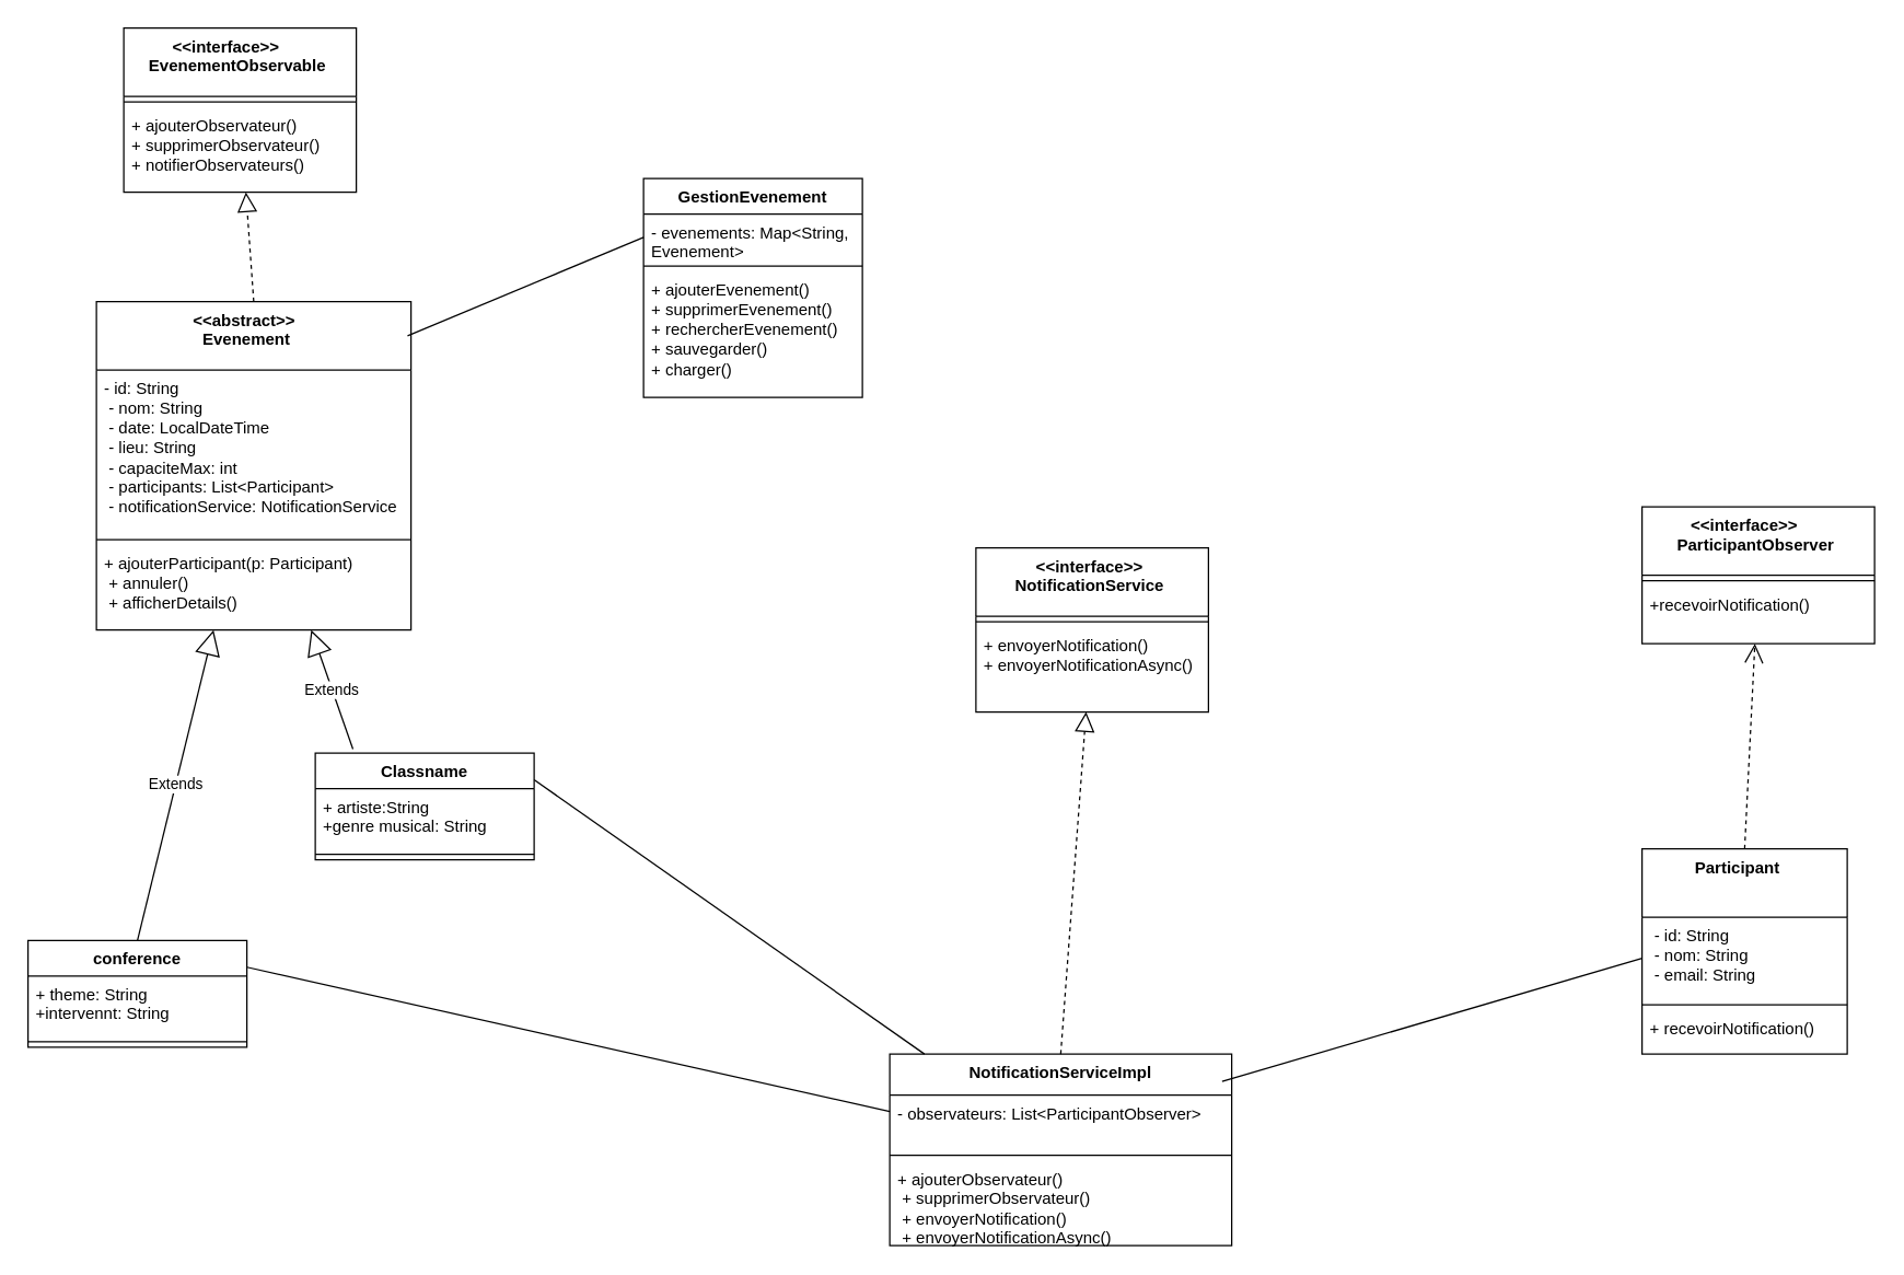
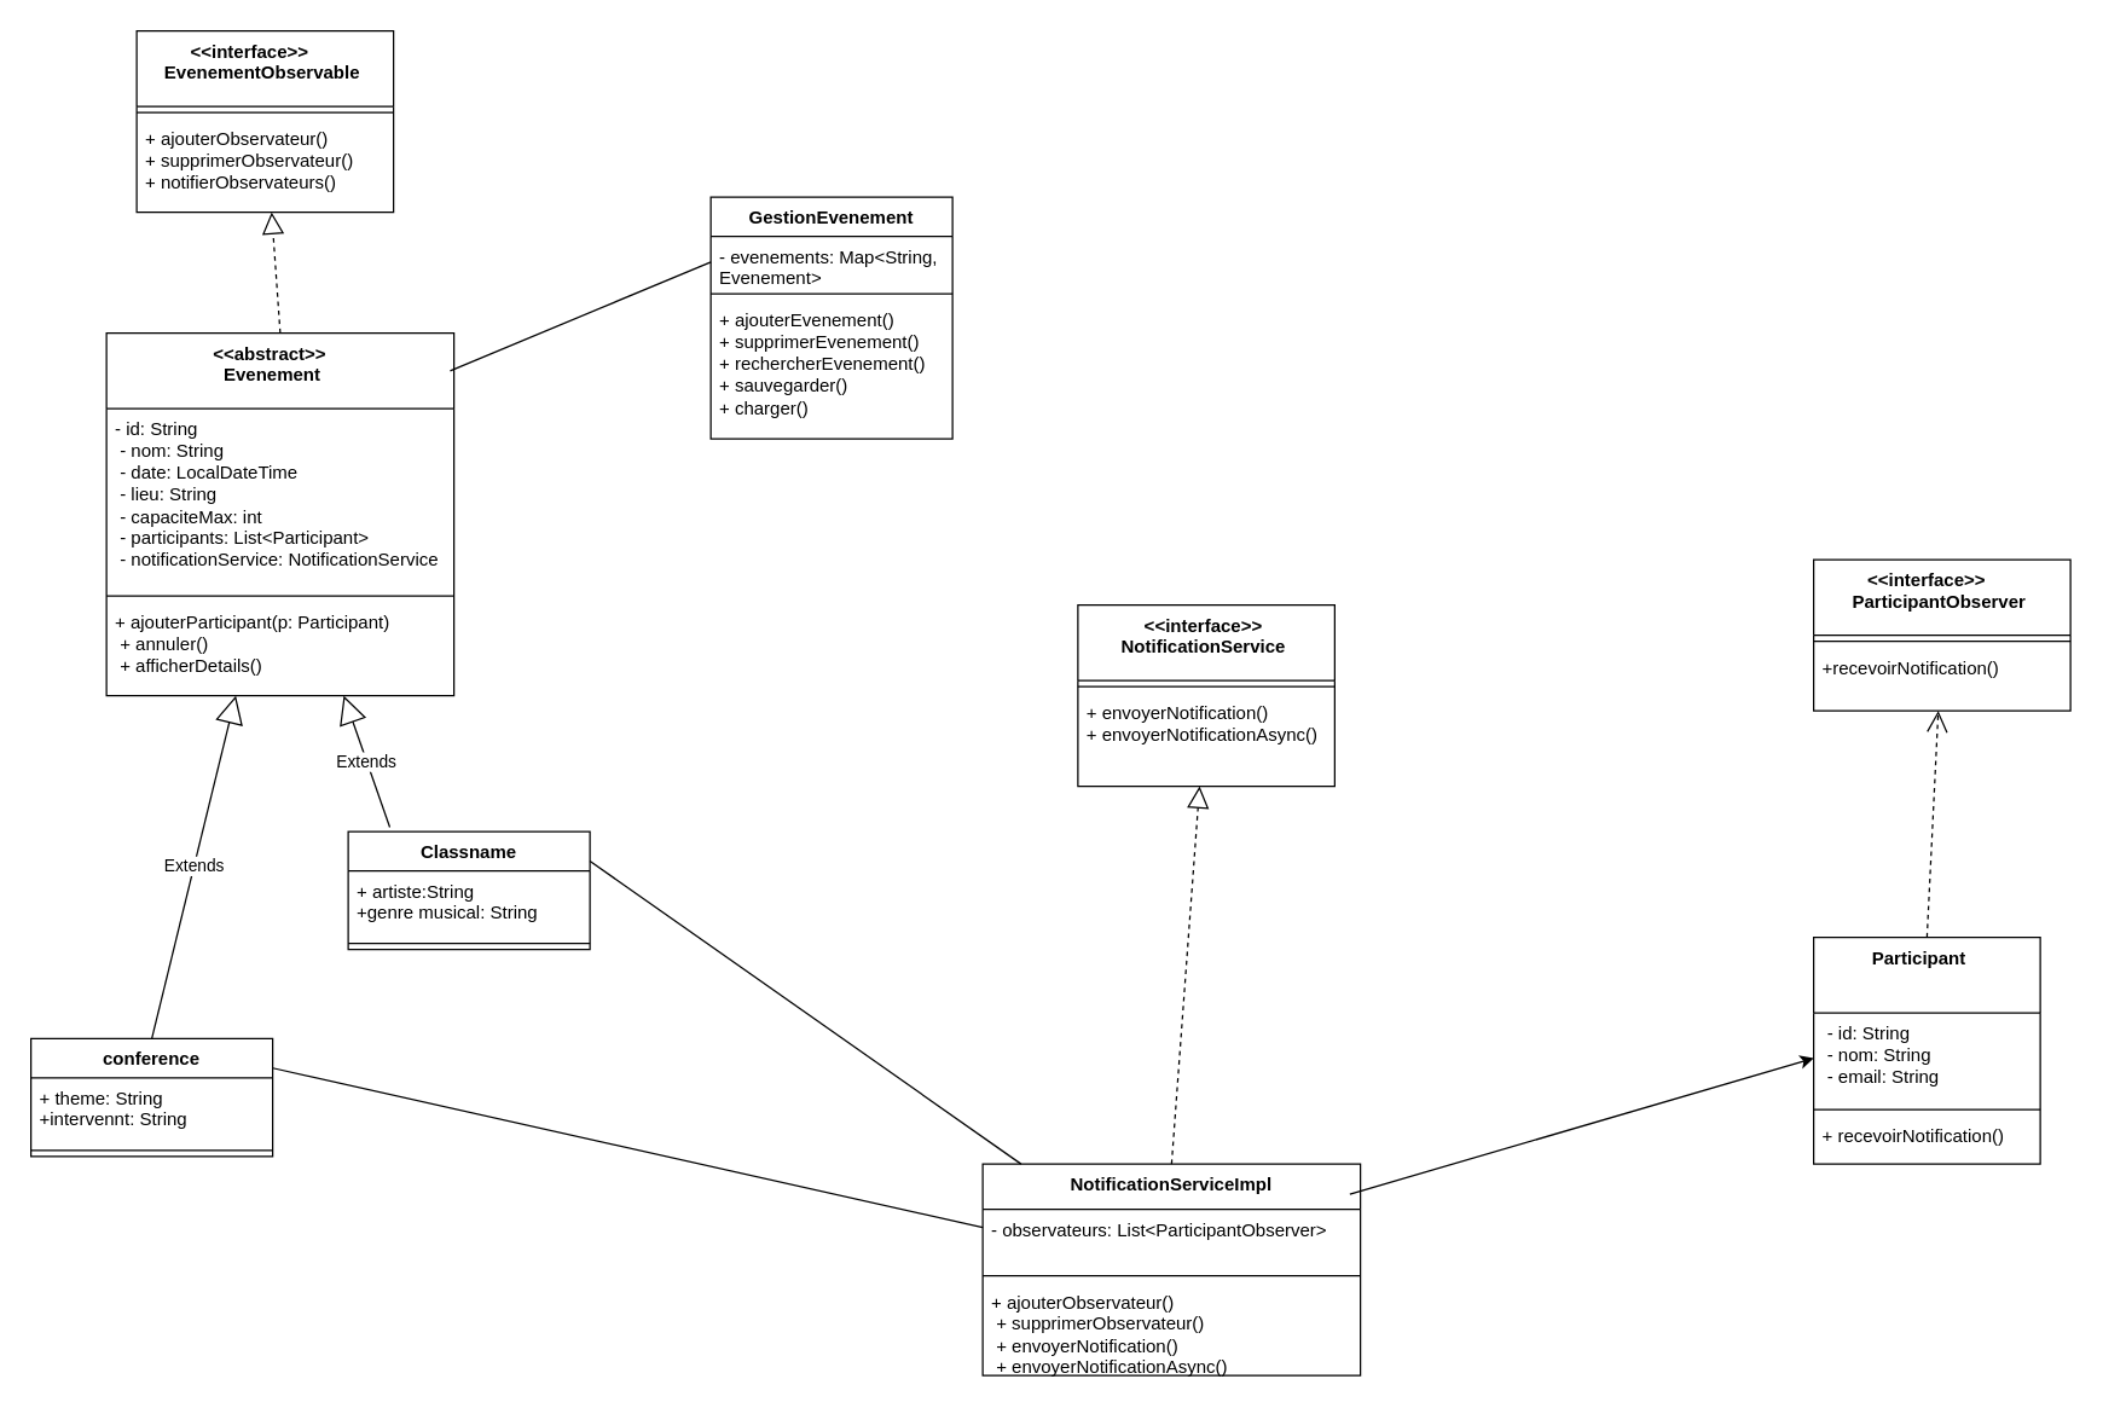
- <mxCell id="40" value="" style="endArrow=none;html=1;rounded=0;entryX=0;entryY=0.5;entryDx=0;entryDy=0;exitX=0.972;exitY=0.143;exitDx=0;exitDy=0;exitPerimeter=0;" edge="1" parent="1" source="29" target="22"><mxGeometry width="50" height="50" relative="1" as="geometry"><mxPoint x="780" y="670" as="sourcePoint" /><mxPoint x="830" y="620" as="targetPoint" /></mxGeometry></mxCell>
+ <mxCell id="40" value="" style="endArrow=classic;html=1;rounded=0;entryX=0;entryY=0.5;entryDx=0;entryDy=0;exitX=0.972;exitY=0.143;exitDx=0;exitDy=0;exitPerimeter=0;" edge="1" parent="1" source="29" target="22"><mxGeometry width="50" height="50" relative="1" as="geometry"><mxPoint x="780" y="670" as="sourcePoint" /><mxPoint x="830" y="620" as="targetPoint" /></mxGeometry></mxCell>
